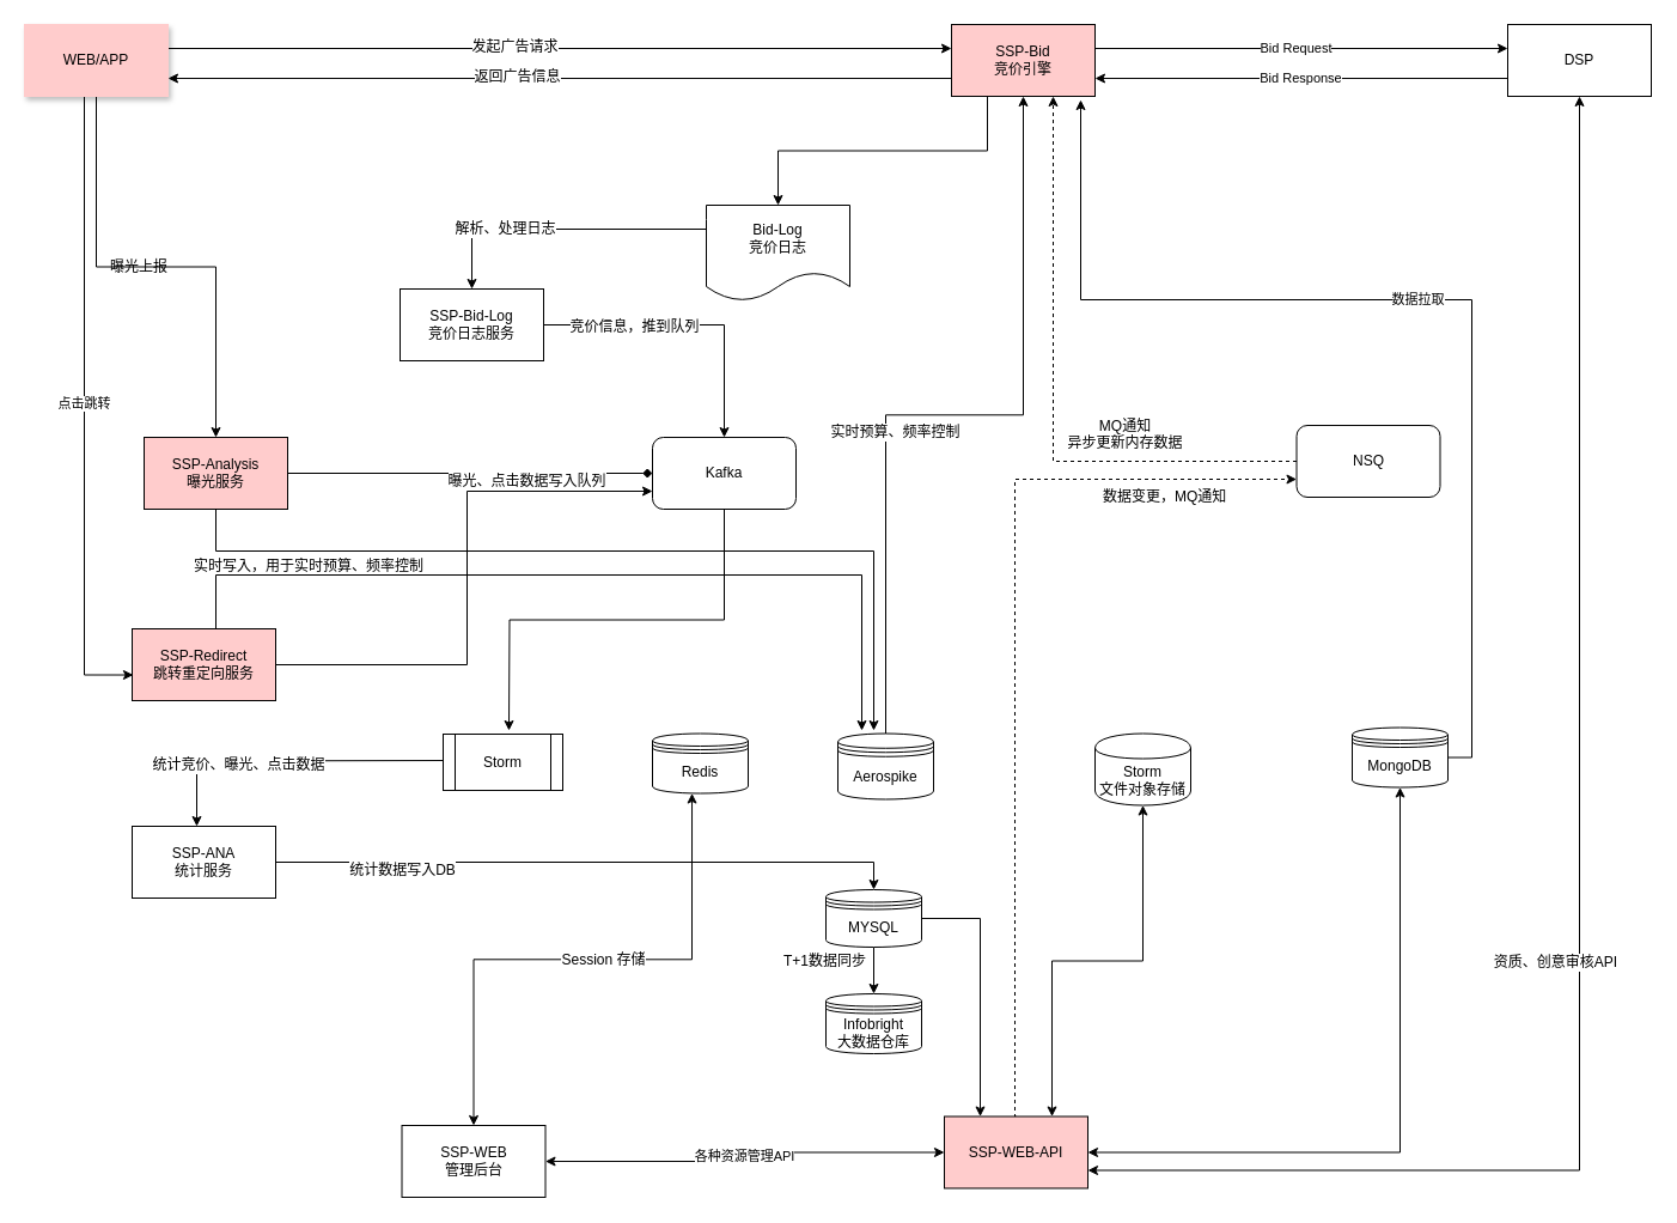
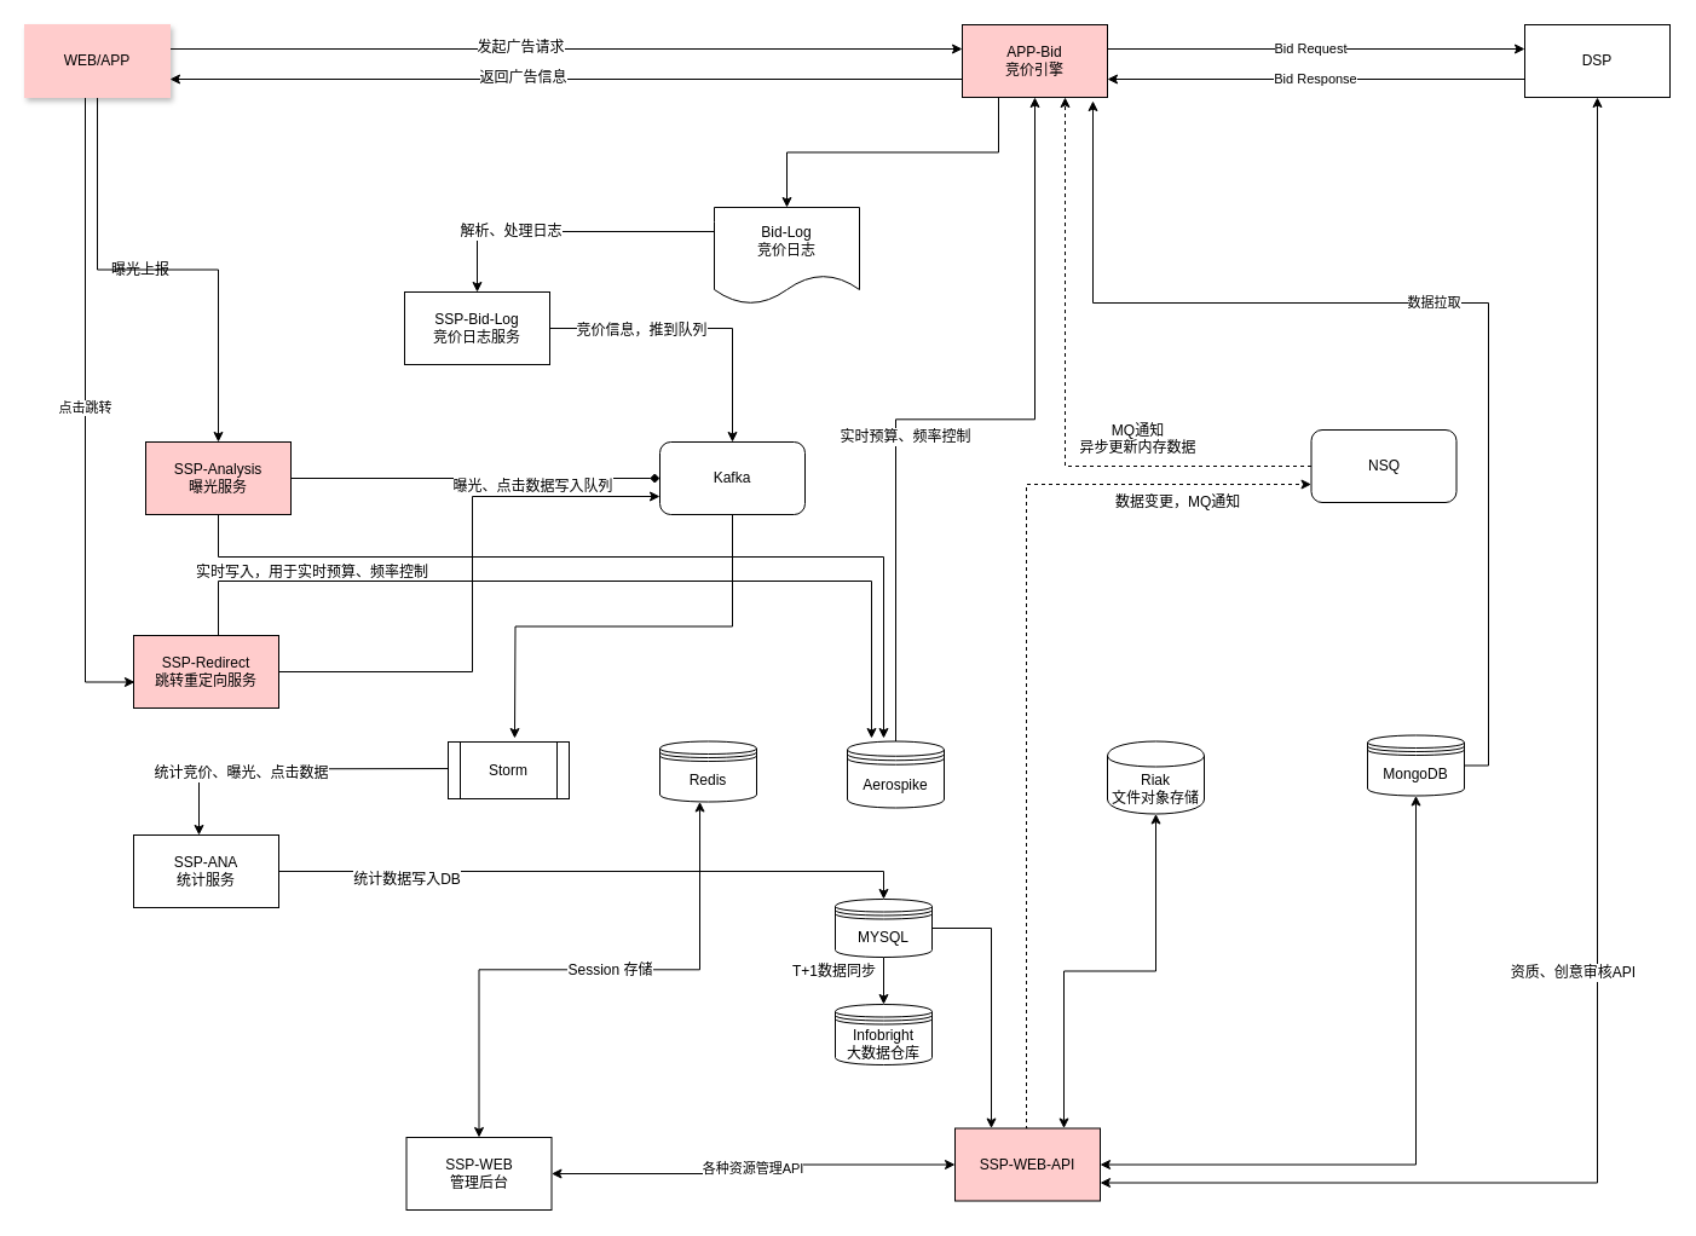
- <mxCell id="11" value="SSP-Bid&lt;br&gt;竞价引擎&lt;br&gt;" style="rounded=0;whiteSpace=wrap;html=1;fillColor=#FFCCCC;" vertex="1" parent="1"><mxGeometry x="795" y="20" width="120" height="60" as="geometry" /></mxCell>
+ <mxCell id="11" value="APP-Bid&lt;br&gt;竞价引擎&lt;br&gt;" style="rounded=0;whiteSpace=wrap;html=1;fillColor=#FFCCCC;" vertex="1" parent="1"><mxGeometry x="795" y="20" width="120" height="60" as="geometry" /></mxCell>
- <mxCell id="31" value="Storm&lt;br&gt;文件对象存储&lt;br&gt;" style="shape=cylinder;whiteSpace=wrap;html=1;boundedLbl=1;backgroundOutline=1;" vertex="1" parent="1"><mxGeometry x="915" y="612.5" width="80" height="60" as="geometry" /></mxCell>
+ <mxCell id="31" value="Riak&lt;br&gt;文件对象存储&lt;br&gt;" style="shape=cylinder;whiteSpace=wrap;html=1;boundedLbl=1;backgroundOutline=1;" vertex="1" parent="1"><mxGeometry x="915" y="612.5" width="80" height="60" as="geometry" /></mxCell>
